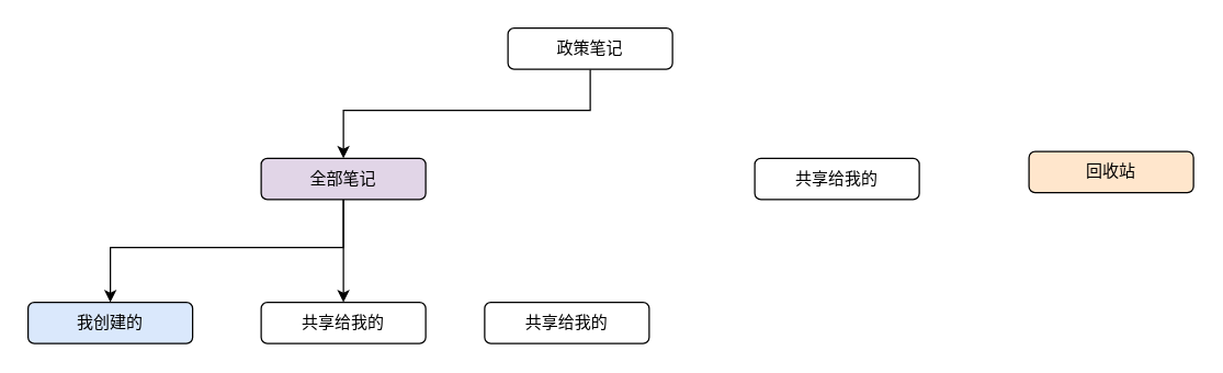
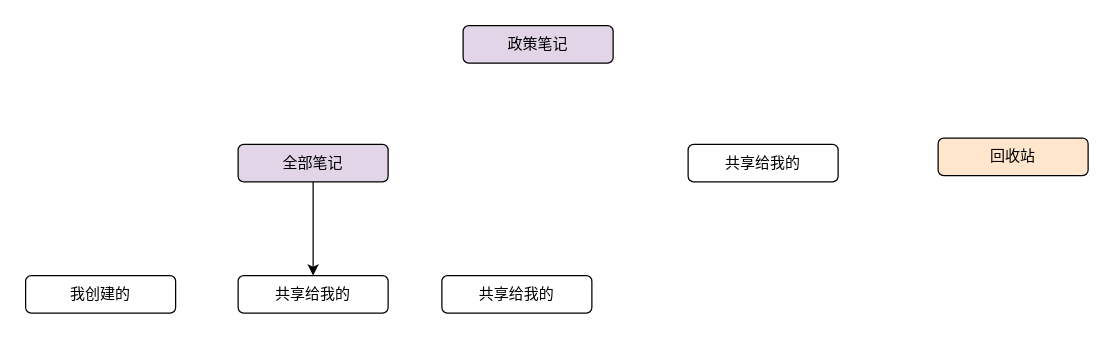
- <mxCell id="3" value="政策笔记" style="rounded=1;whiteSpace=wrap;html=1;" parent="1" vertex="1"><mxGeometry x="370" y="20" width="120" height="30" as="geometry" /></mxCell>
+ <mxCell id="3" value="政策笔记" style="rounded=1;whiteSpace=wrap;html=1;fillColor=#e1d5e7;" parent="1" vertex="1"><mxGeometry x="370" y="20" width="120" height="30" as="geometry" /></mxCell>
- <mxCell id="2" style="edgeStyle=orthogonalEdgeStyle;rounded=0;orthogonalLoop=1;jettySize=auto;html=1;entryX=0.5;entryY=0;entryDx=0;entryDy=0;exitX=0.5;exitY=1;exitDx=0;exitDy=0;" parent="1" source="3" target="6" edge="1"><mxGeometry relative="1" as="geometry"><Array as="points"><mxPoint x="430" y="80" /><mxPoint x="250" y="80" /></Array></mxGeometry></mxCell>
- <mxCell id="4" style="edgeStyle=orthogonalEdgeStyle;rounded=0;orthogonalLoop=1;jettySize=auto;html=1;" edge="1" parent="1" source="6" target="9"><mxGeometry relative="1" as="geometry"><Array as="points"><mxPoint x="250" y="180" /><mxPoint x="80" y="180" /></Array></mxGeometry></mxCell>
- <mxCell id="9" value="我创建的" style="rounded=1;whiteSpace=wrap;html=1;fillColor=#dae8fc;" vertex="1" parent="1"><mxGeometry x="20" y="220" width="120" height="30" as="geometry" /></mxCell>
+ <mxCell id="9" value="我创建的" style="rounded=1;whiteSpace=wrap;html=1;" vertex="1" parent="1"><mxGeometry x="20" y="220" width="120" height="30" as="geometry" /></mxCell>
